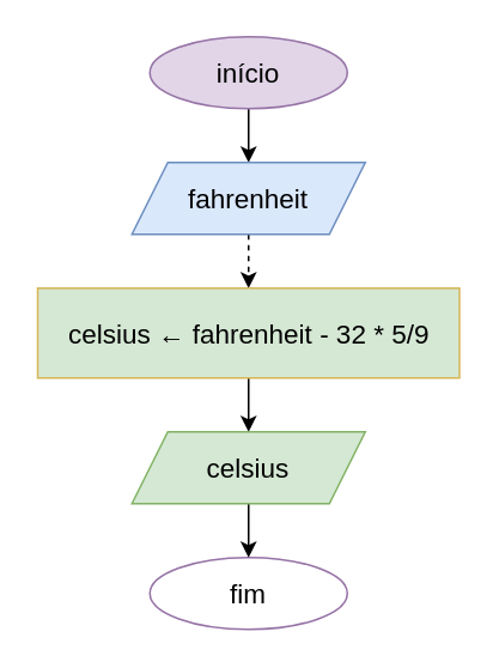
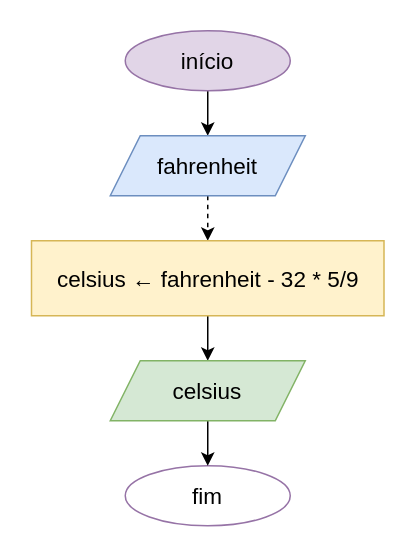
- <mxCell id="8" value="celsius ← fahrenheit - 32 * 5/9" style="rounded=0;whiteSpace=wrap;html=1;labelBorderColor=none;strokeColor=#d6b656;fontFamily=Helvetica;fontSize=15;fillColor=#d5e8d4;" vertex="1" parent="1"><mxGeometry x="20.5" y="160" width="235" height="50" as="geometry" /></mxCell>
+ <mxCell id="8" value="celsius ← fahrenheit - 32 * 5/9" style="rounded=0;whiteSpace=wrap;html=1;labelBorderColor=none;strokeColor=#d6b656;fontFamily=Helvetica;fontSize=15;fillColor=#fff2cc;" vertex="1" parent="1"><mxGeometry x="20.5" y="160" width="235" height="50" as="geometry" /></mxCell>
